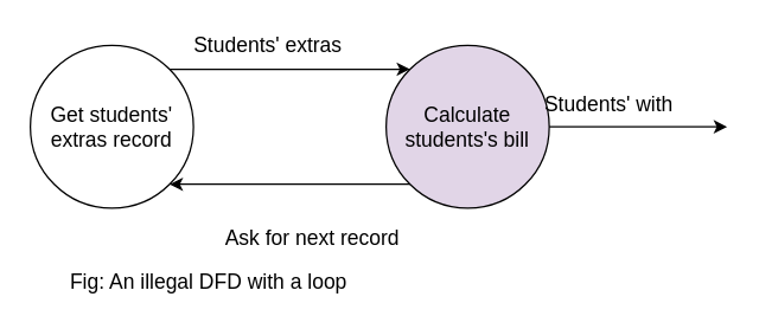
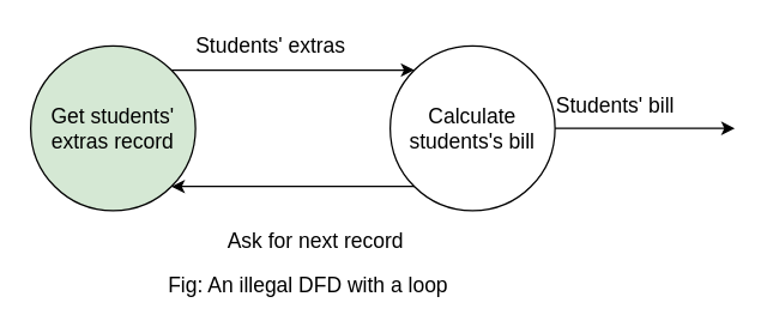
- <mxCell id="9" value="&lt;font style=&quot;font-size: 14px;&quot;&gt;Students' with&lt;/font&gt;" style="text;html=1;align=center;verticalAlign=middle;resizable=0;points=[];autosize=1;strokeColor=none;fillColor=none;" vertex="1" parent="1"><mxGeometry x="365" y="60" width="90" height="20" as="geometry" /></mxCell>
+ <mxCell id="9" value="&lt;font style=&quot;font-size: 14px;&quot;&gt;Students' bill&lt;/font&gt;" style="text;html=1;align=center;verticalAlign=middle;resizable=0;points=[];autosize=1;strokeColor=none;fillColor=none;" vertex="1" parent="1"><mxGeometry x="365" y="60" width="90" height="20" as="geometry" /></mxCell>
- <mxCell id="2" value="&lt;font style=&quot;font-size: 14px;&quot;&gt;Get students' extras record&lt;/font&gt;" style="ellipse;whiteSpace=wrap;html=1;aspect=fixed;" vertex="1" parent="1"><mxGeometry x="20" y="30" width="110" height="110" as="geometry" /></mxCell>
+ <mxCell id="2" value="&lt;font style=&quot;font-size: 14px;&quot;&gt;Get students' extras record&lt;/font&gt;" style="ellipse;whiteSpace=wrap;html=1;aspect=fixed;fillColor=#d5e8d4;" vertex="1" parent="1"><mxGeometry x="20" y="30" width="110" height="110" as="geometry" /></mxCell>
- <mxCell id="3" value="&lt;font style=&quot;font-size: 14px;&quot;&gt;Calculate students's bill&lt;/font&gt;" style="ellipse;whiteSpace=wrap;html=1;aspect=fixed;fillColor=#e1d5e7;" vertex="1" parent="1"><mxGeometry x="260" y="30" width="110" height="110" as="geometry" /></mxCell>
+ <mxCell id="3" value="&lt;font style=&quot;font-size: 14px;&quot;&gt;Calculate students's bill&lt;/font&gt;" style="ellipse;whiteSpace=wrap;html=1;aspect=fixed;" vertex="1" parent="1"><mxGeometry x="260" y="30" width="110" height="110" as="geometry" /></mxCell>
- <mxCell id="10" value="&lt;span style=&quot;font-size: 14px;&quot;&gt;Fig: An illegal DFD with a loop&lt;/span&gt;" style="text;html=1;align=center;verticalAlign=middle;resizable=0;points=[];autosize=1;strokeColor=none;fillColor=none;" vertex="1" parent="1"><mxGeometry x="45" y="180" width="190" height="20" as="geometry" /></mxCell>
+ <mxCell id="10" value="&lt;span style=&quot;font-size: 14px;&quot;&gt;Fig: An illegal DFD with a loop&lt;/span&gt;" style="text;html=1;align=center;verticalAlign=middle;resizable=0;points=[];autosize=1;strokeColor=none;fillColor=none;" vertex="1" parent="1"><mxGeometry x="110" y="180" width="190" height="20" as="geometry" /></mxCell>
